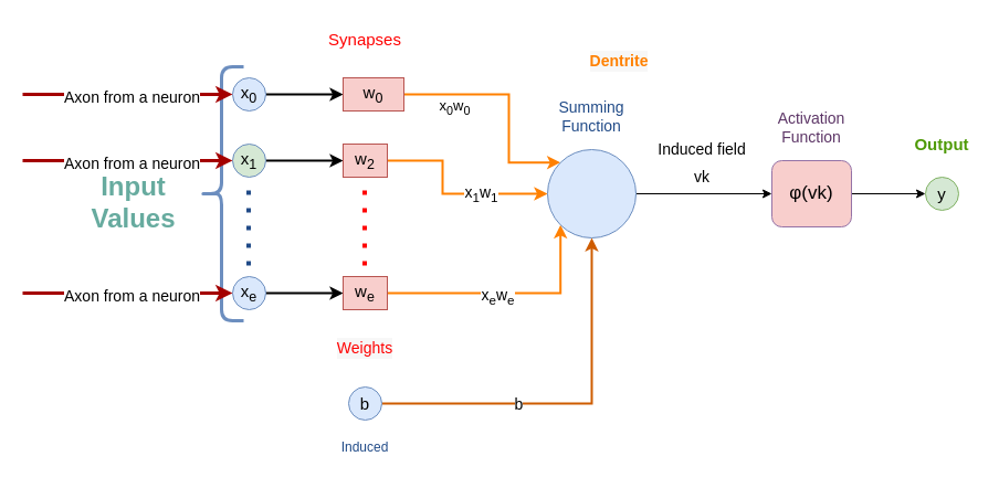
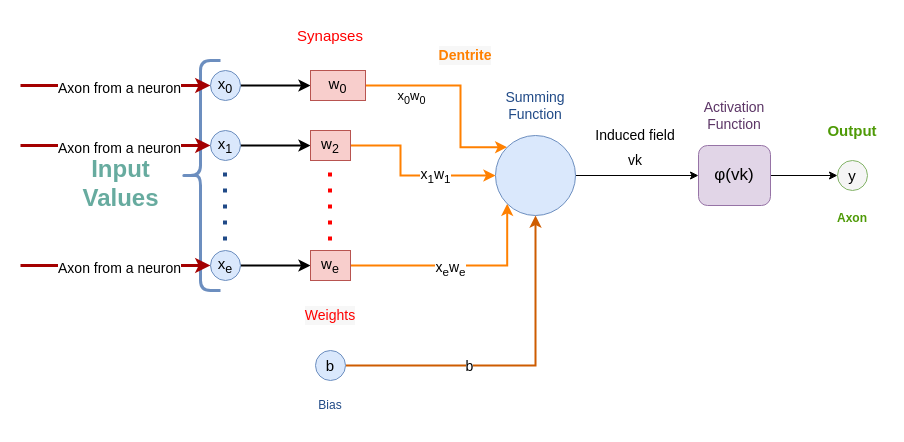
- <mxCell id="32" value="&lt;div style=&quot;color: rgb(0, 0, 0); background-color: rgb(247, 247, 247); font-size: 14px; line-height: 19px;&quot;&gt;&lt;div&gt;&lt;b&gt;&lt;font color=&quot;#ff8000&quot;&gt;Dentrite&lt;/font&gt;&lt;/b&gt;&lt;/div&gt;&lt;/div&gt;" style="text;html=1;strokeColor=none;fillColor=none;align=center;verticalAlign=middle;whiteSpace=wrap;rounded=0;" vertex="1" parent="1"><mxGeometry x="530" y="40" width="60" height="30" as="geometry" /></mxCell>
+ <mxCell id="32" value="&lt;div style=&quot;color: rgb(0, 0, 0); background-color: rgb(247, 247, 247); font-size: 14px; line-height: 19px;&quot;&gt;&lt;div&gt;&lt;b&gt;&lt;font color=&quot;#ff8000&quot;&gt;Dentrite&lt;/font&gt;&lt;/b&gt;&lt;/div&gt;&lt;/div&gt;" style="text;html=1;strokeColor=none;fillColor=none;align=center;verticalAlign=middle;whiteSpace=wrap;rounded=0;" vertex="1" parent="1"><mxGeometry x="435" y="40" width="60" height="30" as="geometry" /></mxCell>
- <mxCell id="9" value="&lt;font style=&quot;font-size: 15px;&quot;&gt;x&lt;sub&gt;1&lt;/sub&gt;&lt;/font&gt;" style="ellipse;whiteSpace=wrap;html=1;aspect=fixed;fillColor=#d5e8d4;strokeColor=#6c8ebf;" vertex="1" parent="1"><mxGeometry x="210" y="130" width="30" height="30" as="geometry" /></mxCell>
+ <mxCell id="9" value="&lt;font style=&quot;font-size: 15px;&quot;&gt;x&lt;sub&gt;1&lt;/sub&gt;&lt;/font&gt;" style="ellipse;whiteSpace=wrap;html=1;aspect=fixed;fillColor=#dae8fc;strokeColor=#6c8ebf;" vertex="1" parent="1"><mxGeometry x="210" y="130" width="30" height="30" as="geometry" /></mxCell>
- <mxCell id="40" value="&lt;font style=&quot;font-size: 17px;&quot;&gt;φ(vk)&lt;/font&gt;" style="rounded=1;whiteSpace=wrap;html=1;fillColor=#f8cecc;strokeColor=#9673a6;" vertex="1" parent="1"><mxGeometry x="698" y="145" width="72" height="60" as="geometry" /></mxCell>
+ <mxCell id="40" value="&lt;font style=&quot;font-size: 17px;&quot;&gt;φ(vk)&lt;/font&gt;" style="rounded=1;whiteSpace=wrap;html=1;fillColor=#e1d5e7;strokeColor=#9673a6;" vertex="1" parent="1"><mxGeometry x="698" y="145" width="72" height="60" as="geometry" /></mxCell>
- <mxCell id="44" value="&lt;font style=&quot;font-size: 15px;&quot;&gt;y&lt;/font&gt;" style="ellipse;whiteSpace=wrap;html=1;aspect=fixed;fillColor=#d5e8d4;strokeColor=#82b366;" vertex="1" parent="1"><mxGeometry x="837" y="160" width="30" height="30" as="geometry" /></mxCell>
+ <mxCell id="44" value="&lt;font style=&quot;font-size: 15px;&quot;&gt;y&lt;/font&gt;" style="ellipse;whiteSpace=wrap;html=1;aspect=fixed;fillColor=#f5f5f5;strokeColor=#82b366;" vertex="1" parent="1"><mxGeometry x="837" y="160" width="30" height="30" as="geometry" /></mxCell>
+ <mxCell id="46" value="&lt;font color=&quot;#4e9a06&quot;&gt;&lt;b&gt;Axon&lt;/b&gt;&lt;/font&gt;" style="text;html=1;strokeColor=none;fillColor=none;align=center;verticalAlign=middle;whiteSpace=wrap;rounded=0;" vertex="1" parent="1"><mxGeometry x="822" y="203" width="60" height="30" as="geometry" /></mxCell>
- <mxCell id="36" value="&lt;font color=&quot;#204a87&quot;&gt;Induced&lt;/font&gt;" style="text;html=1;strokeColor=none;fillColor=none;align=center;verticalAlign=middle;whiteSpace=wrap;rounded=0;" vertex="1" parent="1"><mxGeometry x="300" y="390" width="60" height="30" as="geometry" /></mxCell>
+ <mxCell id="36" value="&lt;font color=&quot;#204a87&quot;&gt;Bias&lt;/font&gt;" style="text;html=1;strokeColor=none;fillColor=none;align=center;verticalAlign=middle;whiteSpace=wrap;rounded=0;" vertex="1" parent="1"><mxGeometry x="300" y="390" width="60" height="30" as="geometry" /></mxCell>
